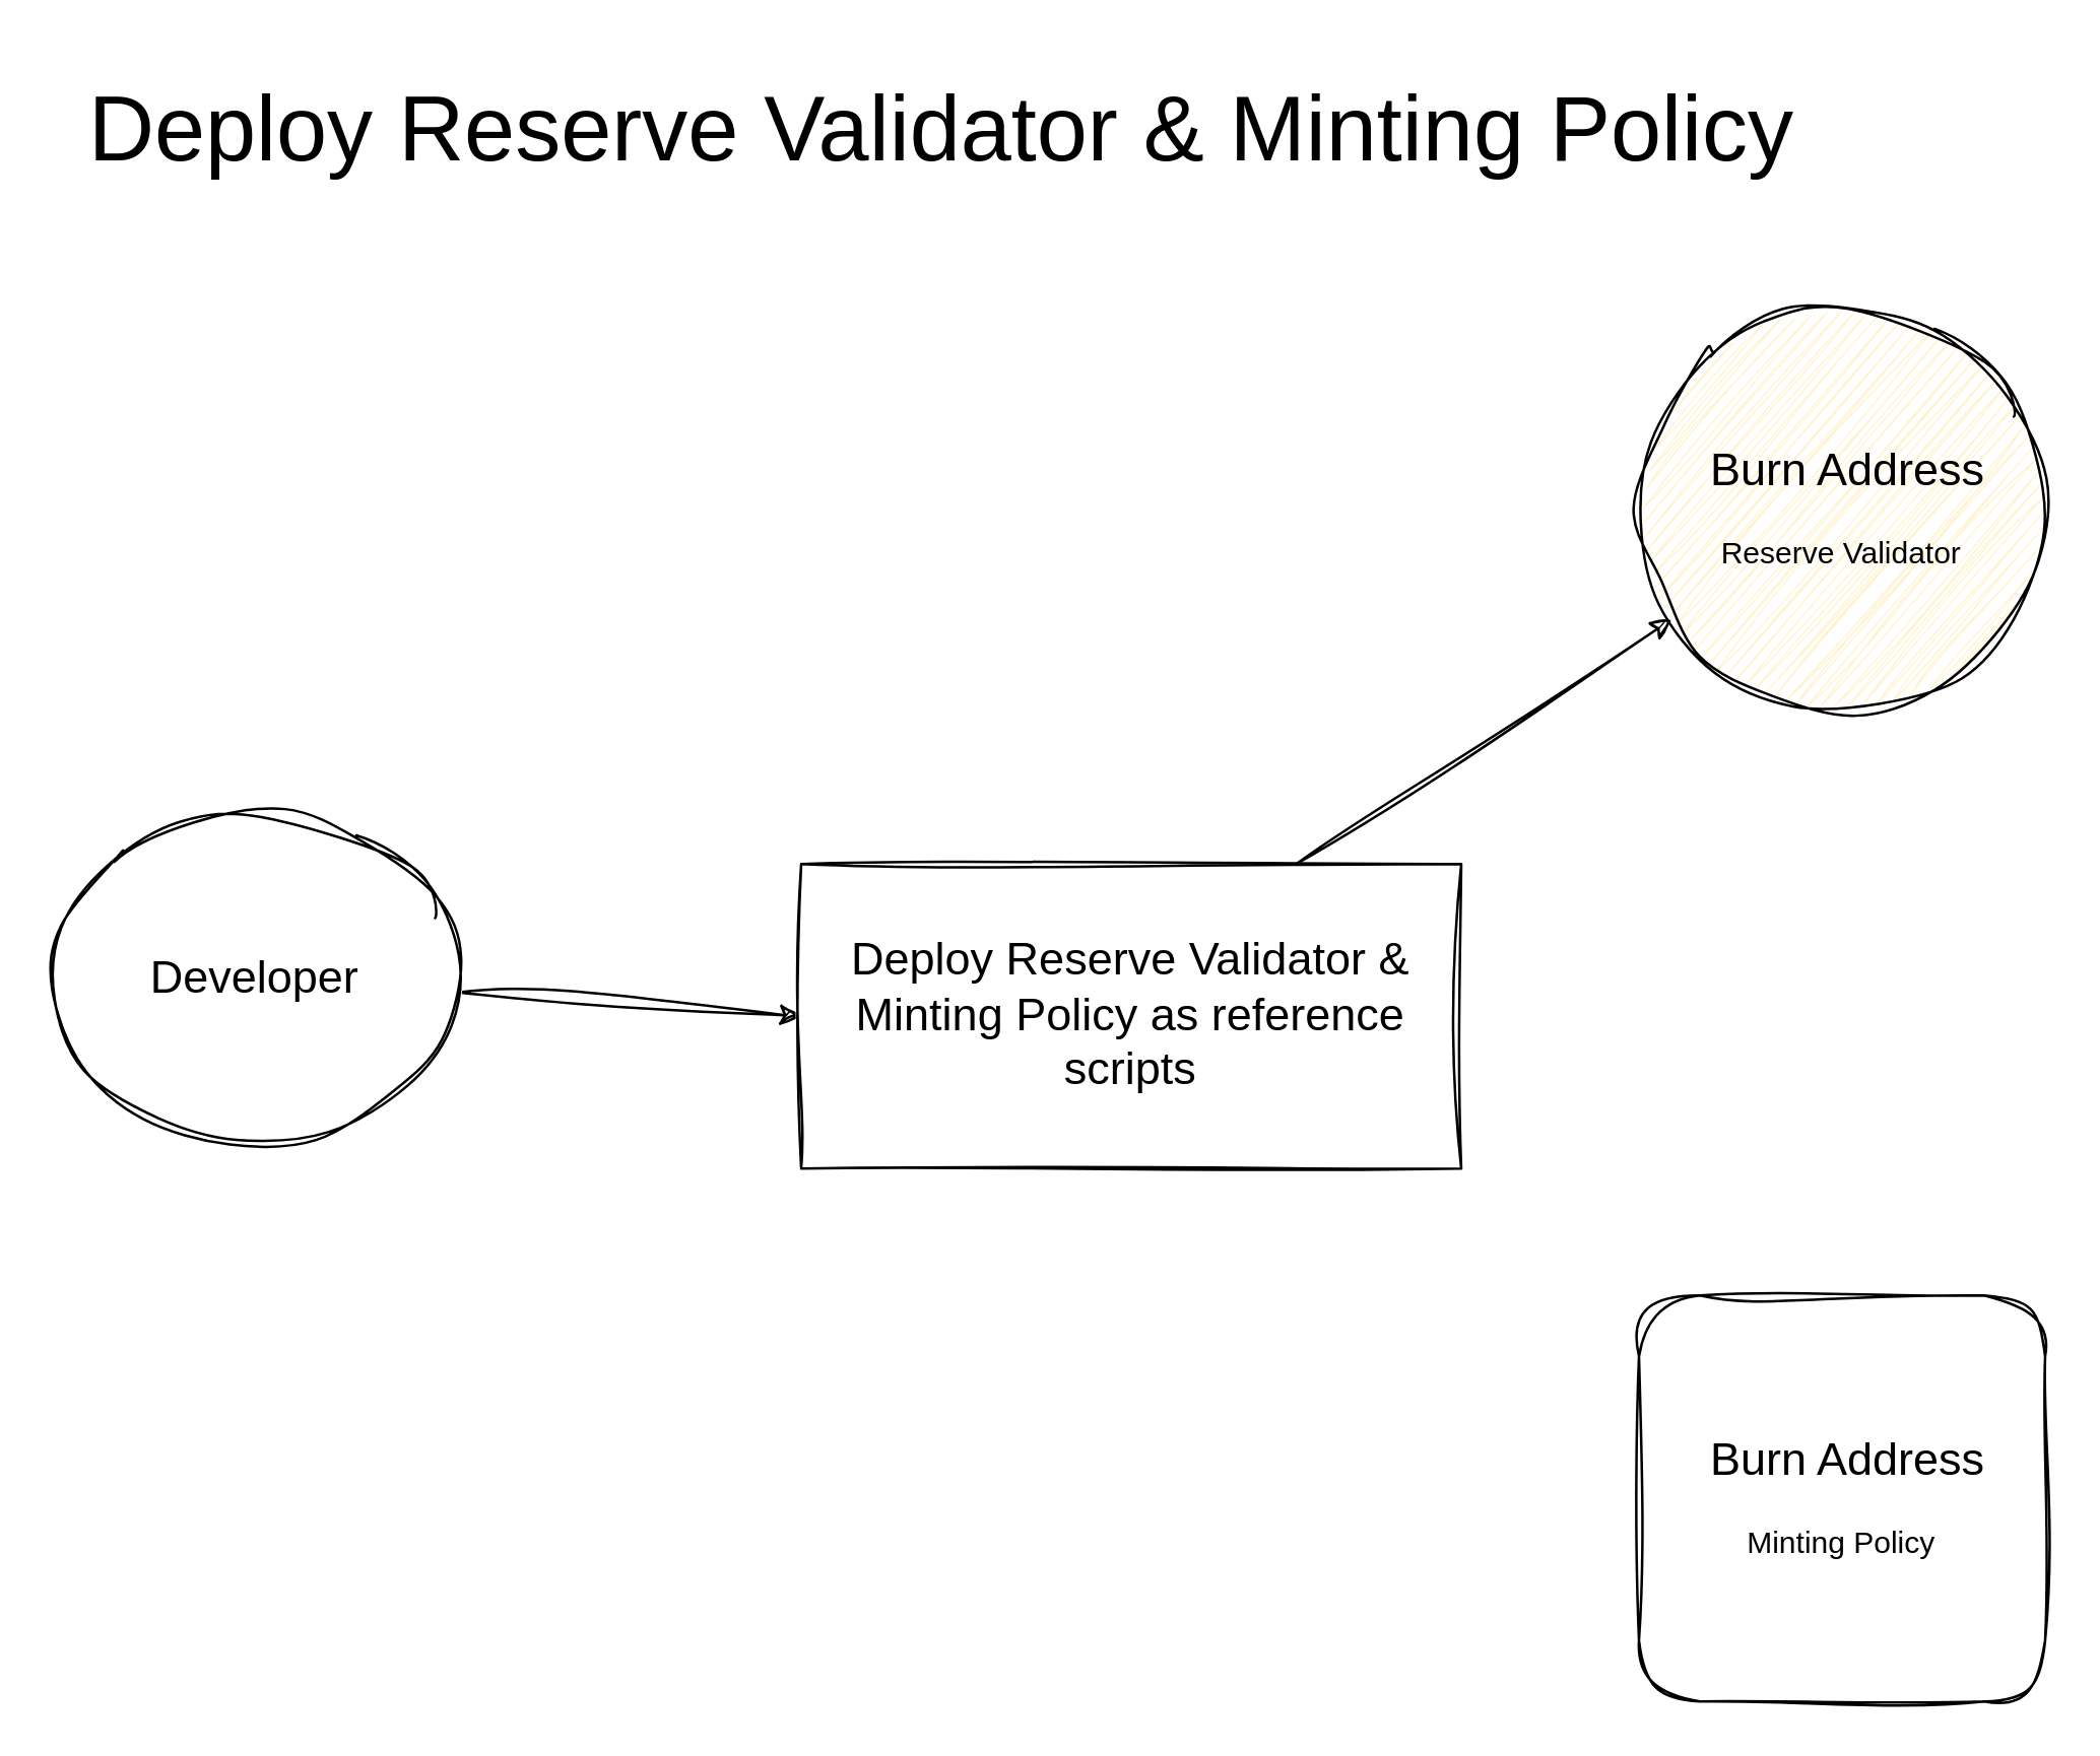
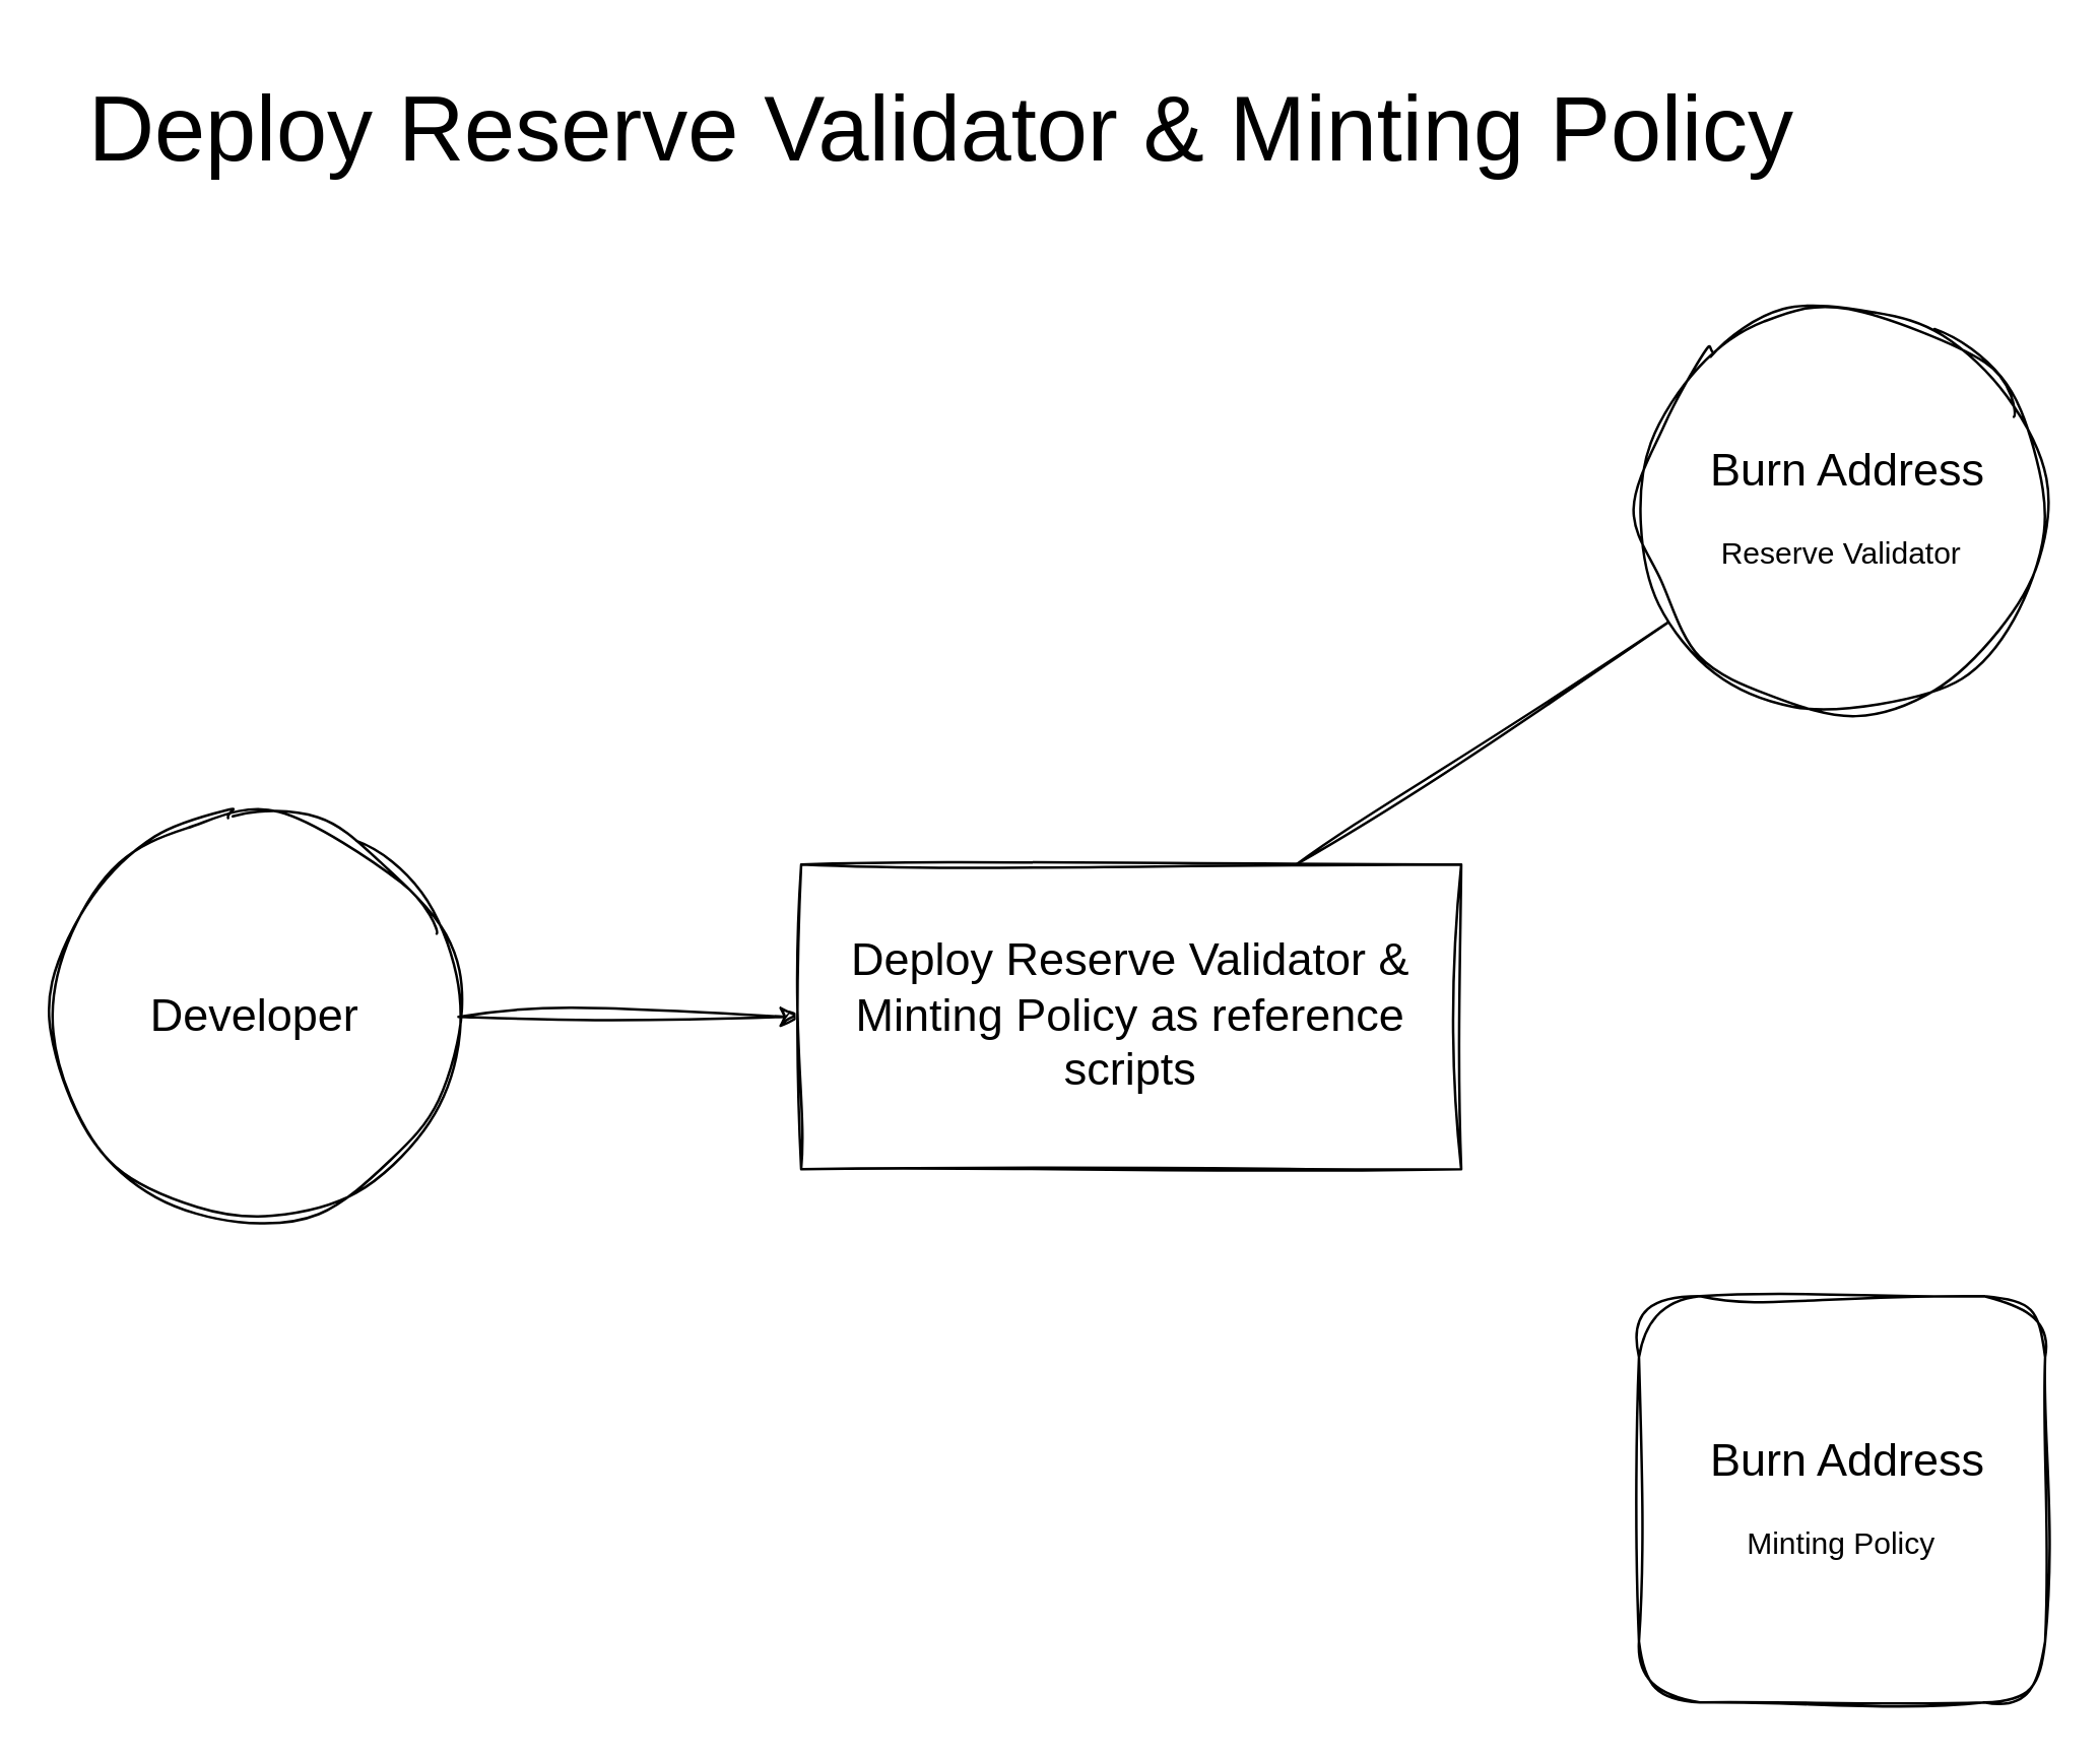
- <mxCell id="7" value="&lt;font style=&quot;font-size: 18px;&quot;&gt;&amp;nbsp;Burn Address&lt;/font&gt;&lt;br&gt;&lt;br&gt;Reserve Validator" style="ellipse;whiteSpace=wrap;html=1;aspect=fixed;rounded=0;sketch=1;curveFitting=1;jiggle=2;fillColor=#fff2cc;" parent="1" vertex="1"><mxGeometry x="645" y="120" width="160" height="160" as="geometry" /></mxCell>
+ <mxCell id="7" value="&lt;font style=&quot;font-size: 18px;&quot;&gt;&amp;nbsp;Burn Address&lt;/font&gt;&lt;br&gt;&lt;br&gt;Reserve Validator" style="ellipse;whiteSpace=wrap;html=1;aspect=fixed;rounded=0;sketch=1;curveFitting=1;jiggle=2;" parent="1" vertex="1"><mxGeometry x="645" y="120" width="160" height="160" as="geometry" /></mxCell>
- <mxCell id="4" style="edgeStyle=none;html=1;exitX=0.75;exitY=0;exitDx=0;exitDy=0;fontSize=18;rounded=0;sketch=1;curveFitting=1;jiggle=2;" parent="1" source="5" target="7" edge="1"><mxGeometry relative="1" as="geometry" /></mxCell>
+ <mxCell id="4" style="edgeStyle=none;html=1;exitX=0.75;exitY=0;exitDx=0;exitDy=0;fontSize=18;rounded=0;sketch=1;curveFitting=1;jiggle=2;endArrow=none;" parent="1" source="5" target="7" edge="1"><mxGeometry relative="1" as="geometry" /></mxCell>
- <mxCell id="3" value="&lt;font style=&quot;font-size: 18px;&quot;&gt;Developer&lt;/font&gt;" style="ellipse;whiteSpace=wrap;html=1;aspect=fixed;rounded=0;sketch=1;curveFitting=1;jiggle=2;" parent="1" vertex="1"><mxGeometry x="20" y="320" width="160" height="130" as="geometry" /></mxCell>
+ <mxCell id="3" value="&lt;font style=&quot;font-size: 18px;&quot;&gt;Developer&lt;/font&gt;" style="ellipse;whiteSpace=wrap;html=1;aspect=fixed;rounded=0;sketch=1;curveFitting=1;jiggle=2;" parent="1" vertex="1"><mxGeometry x="20" y="320" width="160" height="160" as="geometry" /></mxCell>
